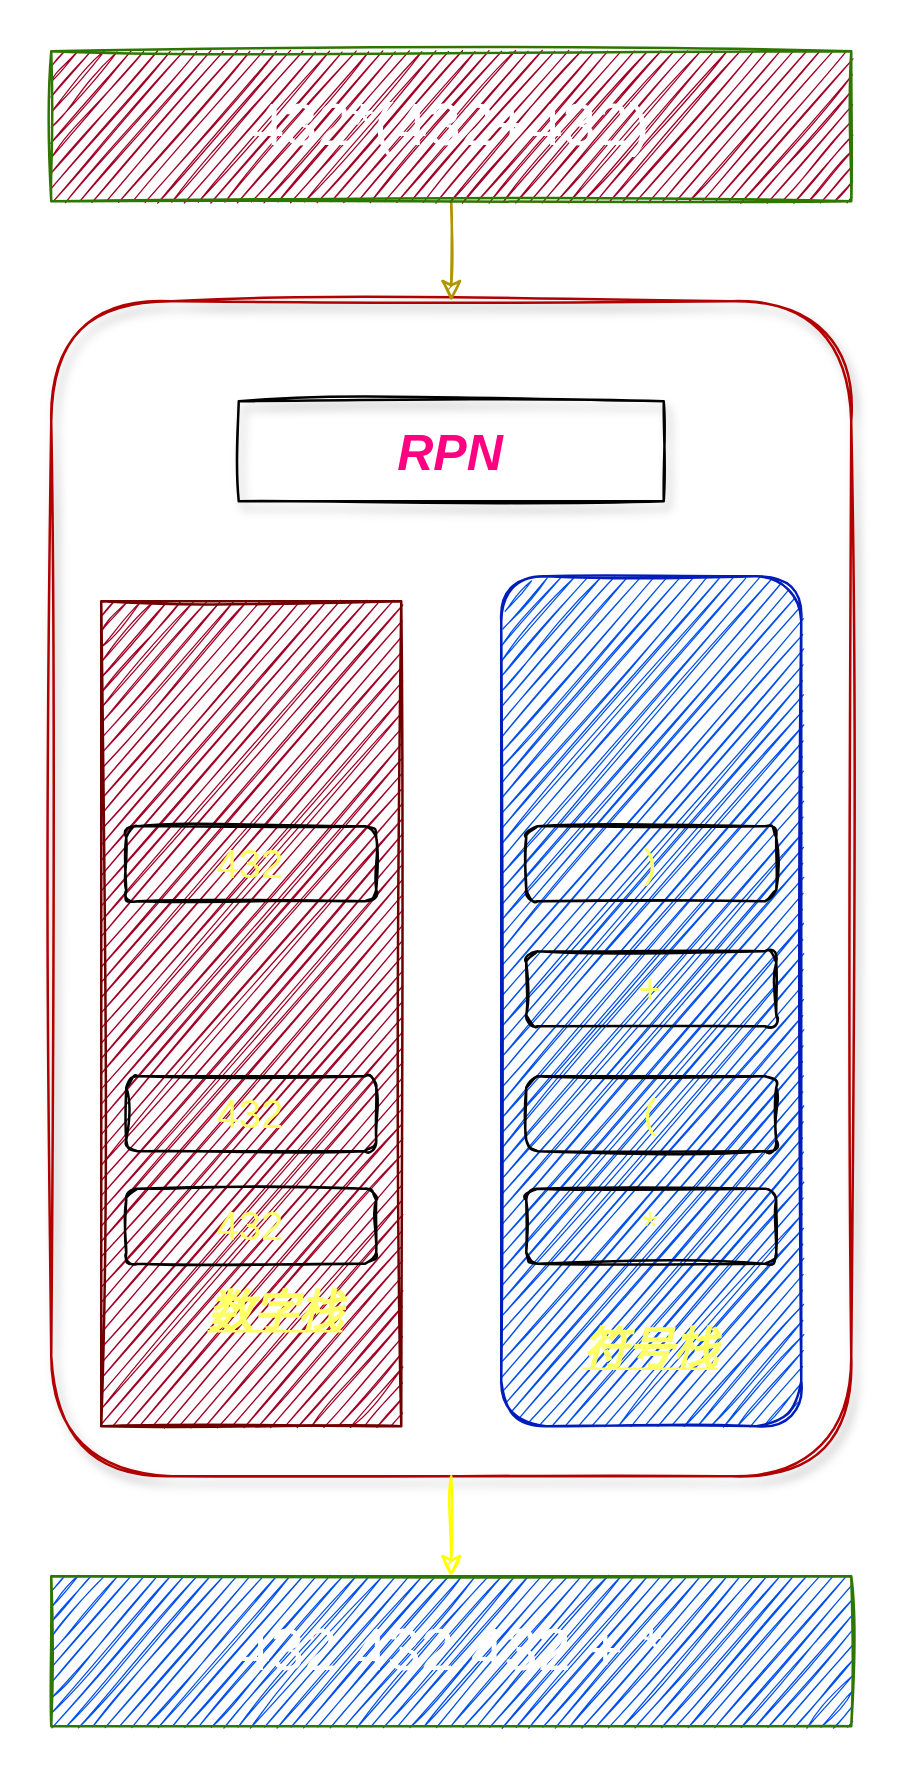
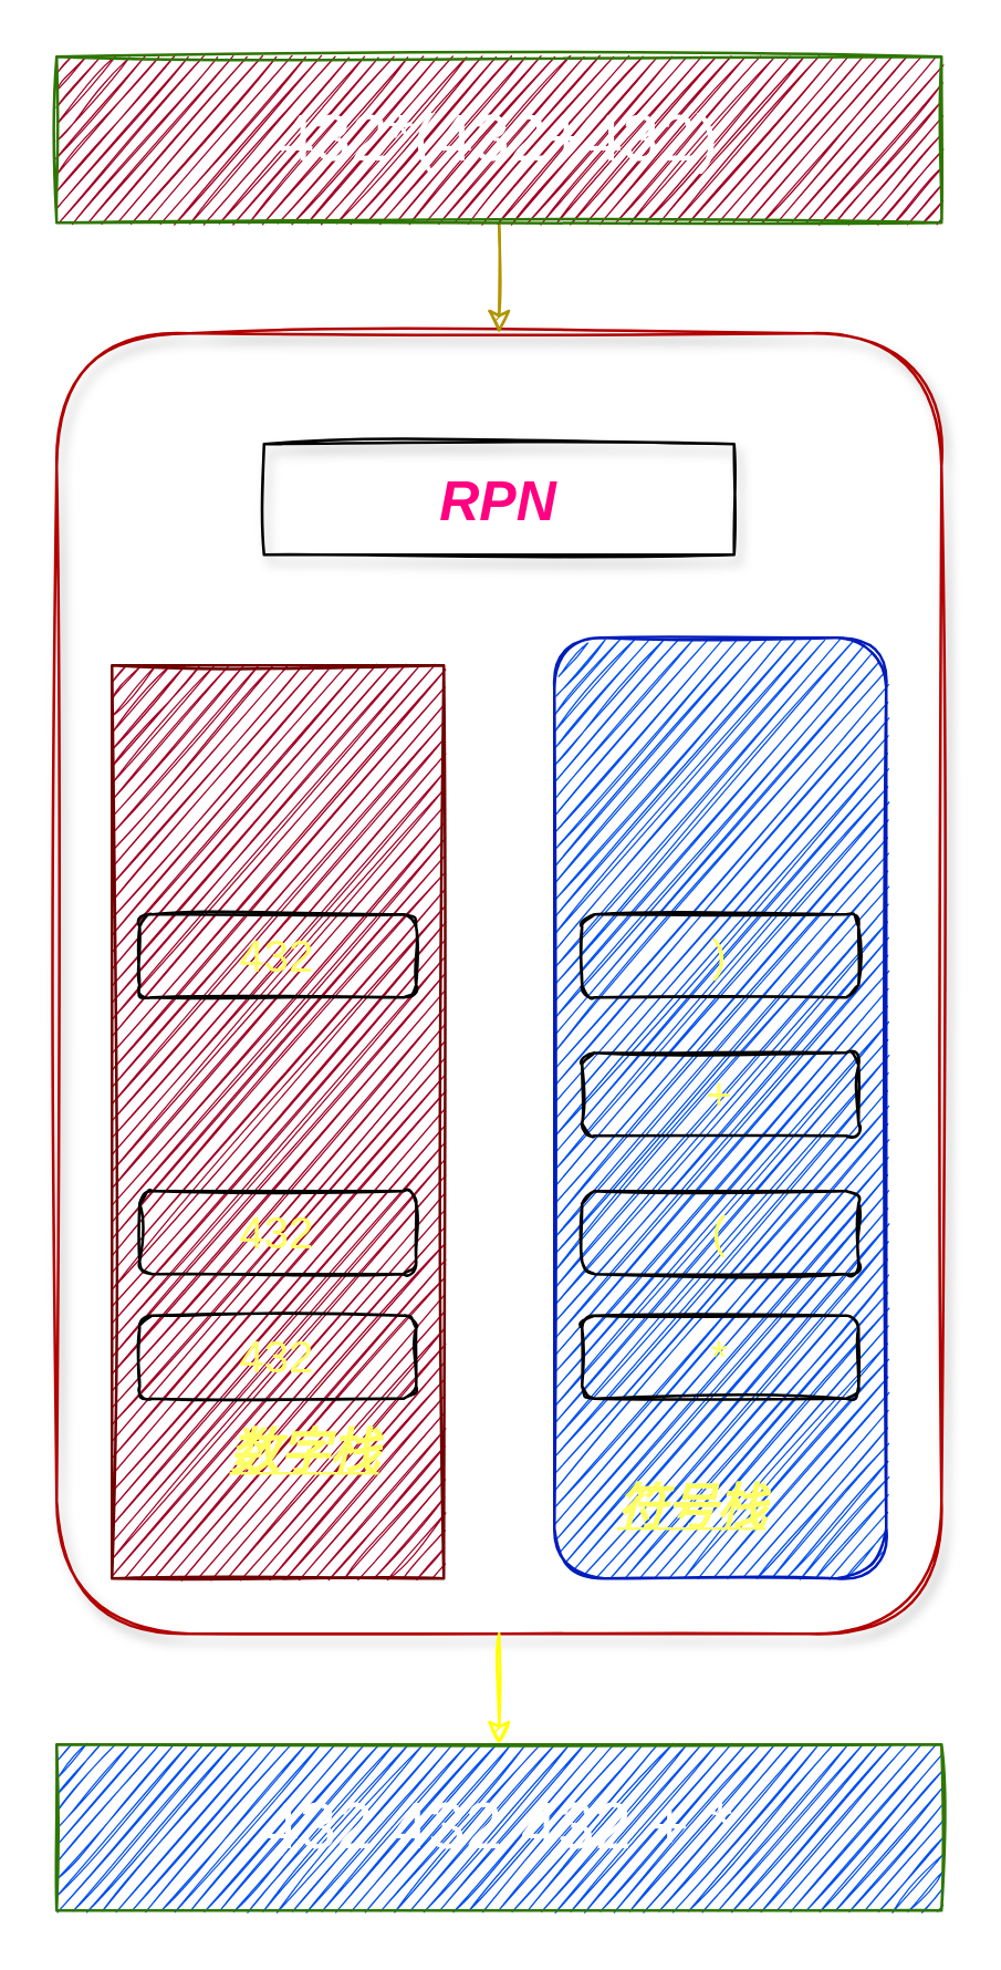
- <mxCell id="6" value="&lt;b&gt;&lt;i&gt;&lt;u&gt;&lt;font style=&quot;font-size: 18px&quot;&gt;符号栈&lt;br&gt;&lt;/font&gt;&lt;/u&gt;&lt;/i&gt;&lt;/b&gt;" style="text;html=1;strokeColor=none;align=center;verticalAlign=middle;whiteSpace=wrap;rounded=0;glass=1;sketch=1;fontColor=#FFFF66;" vertex="1" parent="1"><mxGeometry x="220" y="530" width="80" height="20" as="geometry" /></mxCell>
+ <mxCell id="6" value="&lt;b&gt;&lt;i&gt;&lt;u&gt;&lt;font style=&quot;font-size: 18px&quot;&gt;符号栈&lt;br&gt;&lt;/font&gt;&lt;/u&gt;&lt;/i&gt;&lt;/b&gt;" style="text;html=1;strokeColor=none;align=center;verticalAlign=middle;whiteSpace=wrap;rounded=0;glass=1;sketch=1;fontColor=#FFFF66;" vertex="1" parent="1"><mxGeometry x="210" y="535" width="80" height="20" as="geometry" /></mxCell>
